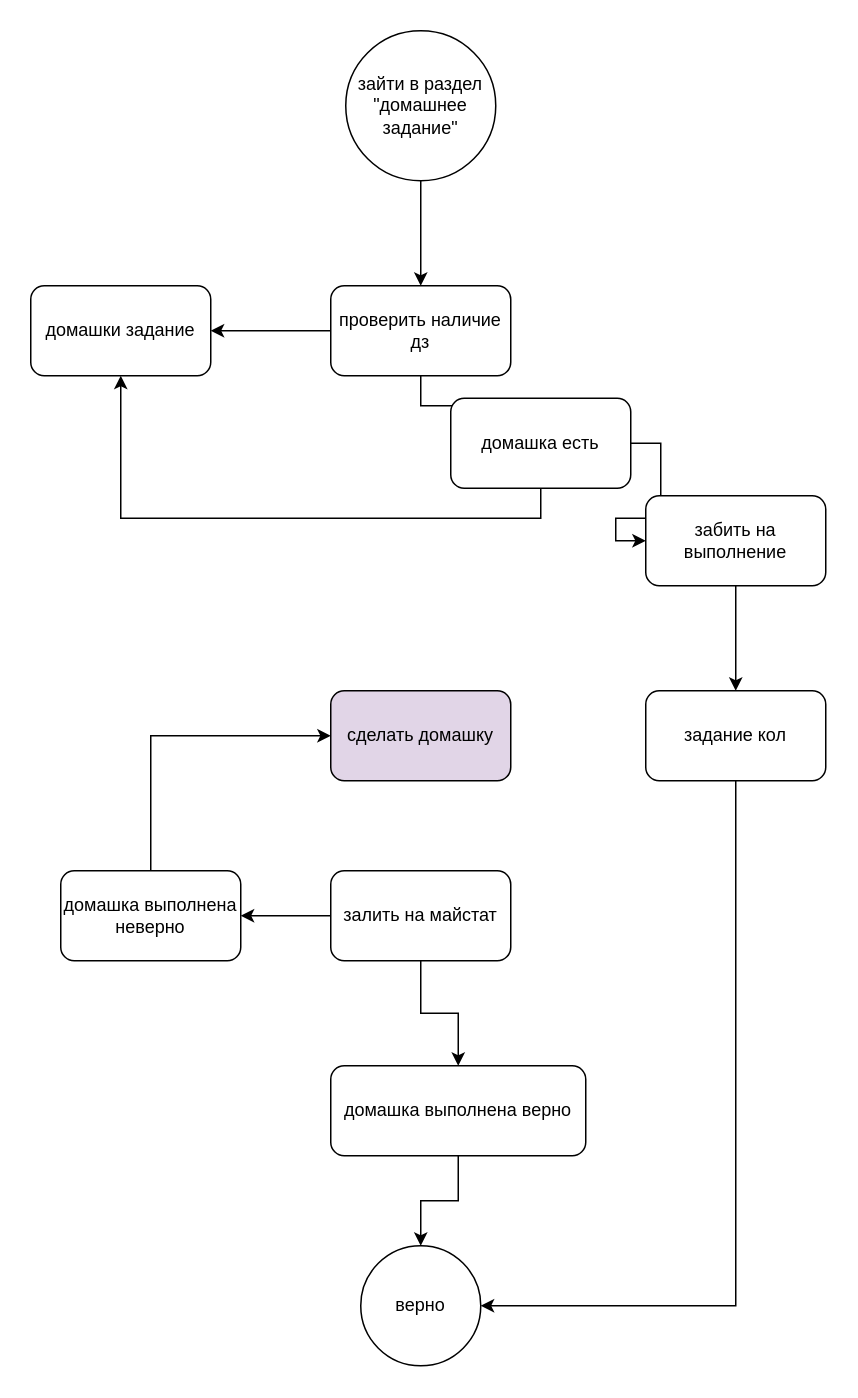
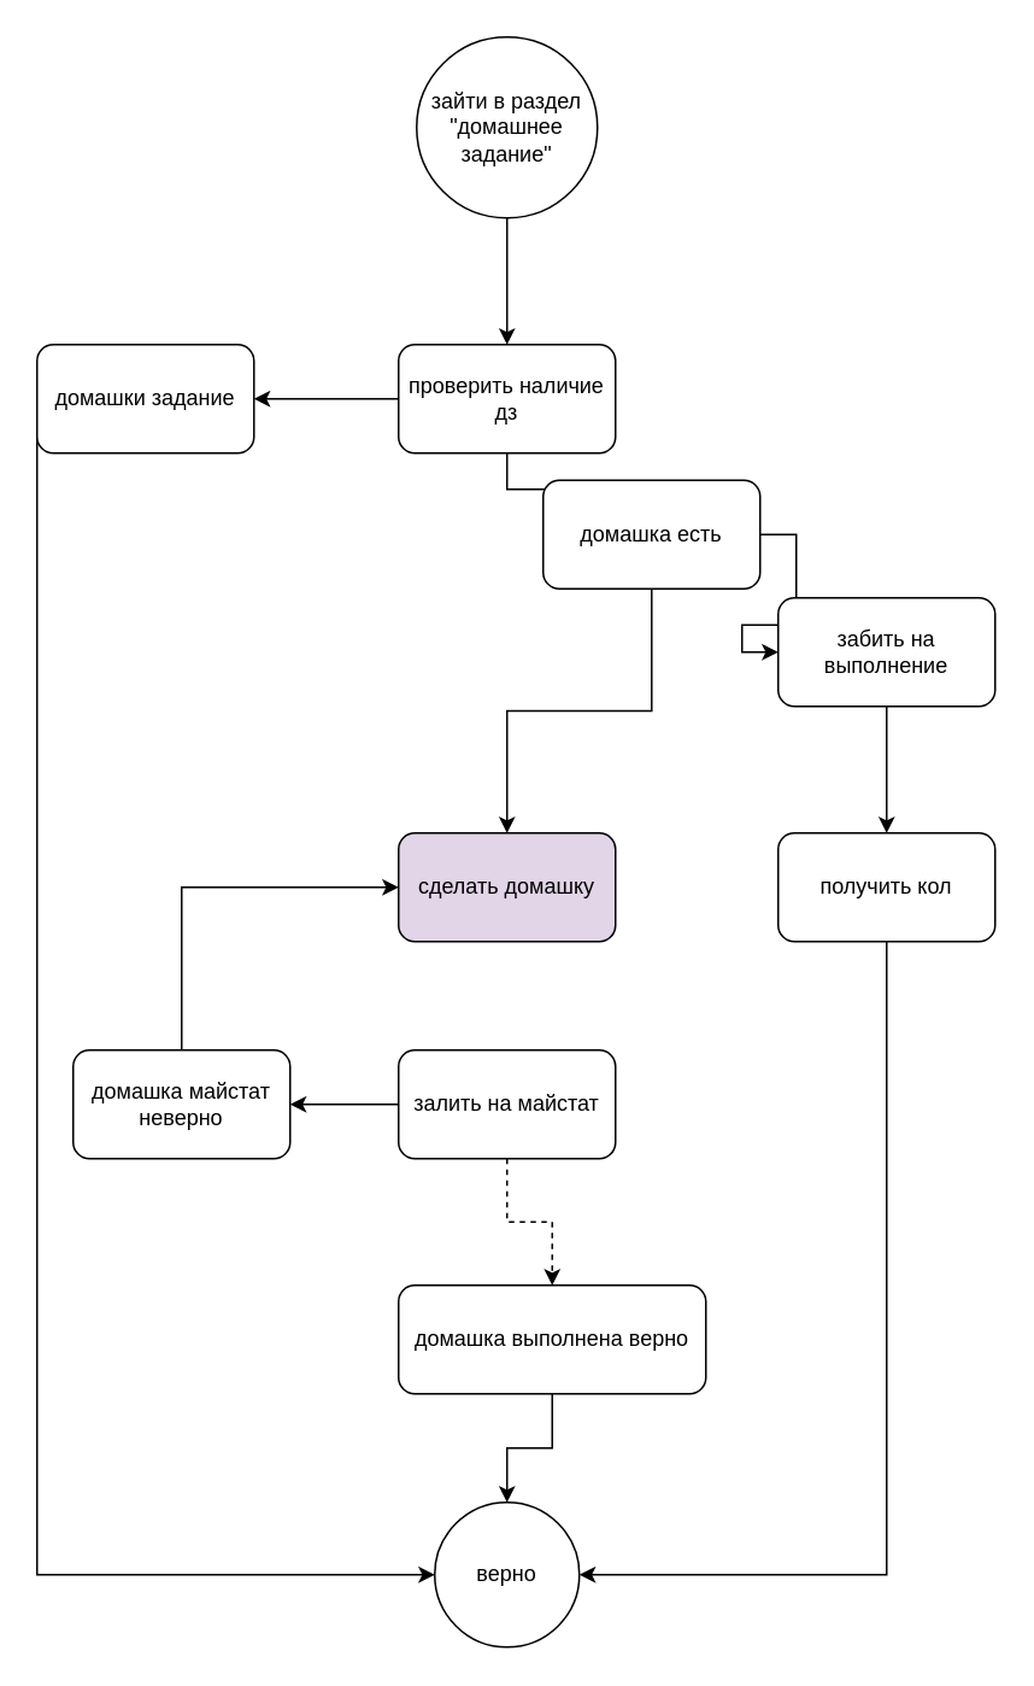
- <mxCell id="9" style="edgeStyle=orthogonalEdgeStyle;rounded=0;orthogonalLoop=1;jettySize=auto;html=1;exitX=0.5;exitY=1;exitDx=0;exitDy=0;" edge="1" parent="1" source="11" target="8"><mxGeometry relative="1" as="geometry" /></mxCell>
+ <mxCell id="9" style="edgeStyle=orthogonalEdgeStyle;rounded=0;orthogonalLoop=1;jettySize=auto;html=1;exitX=0.5;exitY=1;exitDx=0;exitDy=0;entryX=0.5;entryY=0;entryDx=0;entryDy=0;" edge="1" parent="1" source="11" target="12"><mxGeometry relative="1" as="geometry" /></mxCell>
- <mxCell id="21" value="задание кол" style="rounded=1;whiteSpace=wrap;html=1;" vertex="1" parent="1"><mxGeometry x="430" y="460" width="120" height="60" as="geometry" /></mxCell>
+ <mxCell id="21" value="получить кол" style="rounded=1;whiteSpace=wrap;html=1;" vertex="1" parent="1"><mxGeometry x="430" y="460" width="120" height="60" as="geometry" /></mxCell>
- <mxCell id="23" value="домашка выполнена неверно" style="rounded=1;whiteSpace=wrap;html=1;" vertex="1" parent="1"><mxGeometry x="40" y="580" width="120" height="60" as="geometry" /></mxCell>
+ <mxCell id="23" value="домашка майстат неверно" style="rounded=1;whiteSpace=wrap;html=1;" vertex="1" parent="1"><mxGeometry x="40" y="580" width="120" height="60" as="geometry" /></mxCell>
+ <mxCell id="7" style="edgeStyle=orthogonalEdgeStyle;rounded=0;orthogonalLoop=1;jettySize=auto;html=1;exitX=0;exitY=0.5;exitDx=0;exitDy=0;entryX=0;entryY=0.5;entryDx=0;entryDy=0;" edge="1" parent="1" source="8" target="24"><mxGeometry relative="1" as="geometry"><mxPoint x="20" y="630" as="targetPoint" /><Array as="points"><mxPoint x="20" y="870" /></Array></mxGeometry></mxCell>
- <mxCell id="15" style="edgeStyle=orthogonalEdgeStyle;rounded=0;orthogonalLoop=1;jettySize=auto;html=1;exitX=0.5;exitY=1;exitDx=0;exitDy=0;" edge="1" parent="1" source="17" target="19"><mxGeometry relative="1" as="geometry" /></mxCell>
+ <mxCell id="15" style="edgeStyle=orthogonalEdgeStyle;rounded=0;orthogonalLoop=1;jettySize=auto;html=1;exitX=0.5;exitY=1;exitDx=0;exitDy=0;dashed=1;" edge="1" parent="1" source="17" target="19"><mxGeometry relative="1" as="geometry" /></mxCell>
